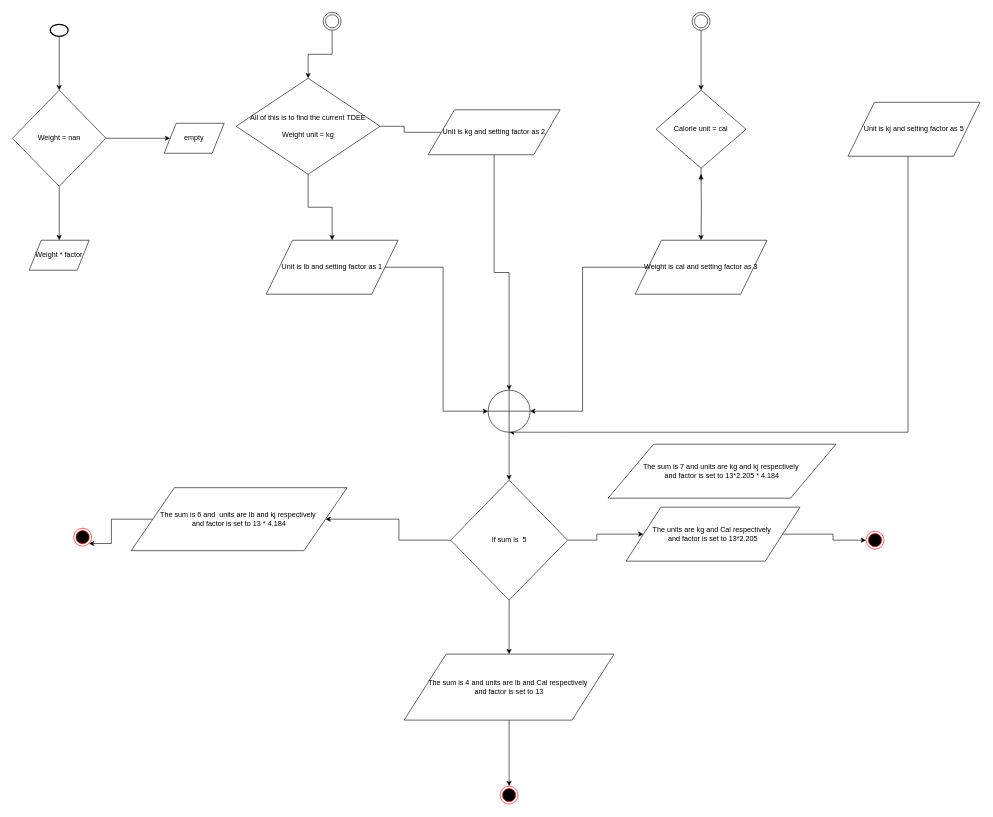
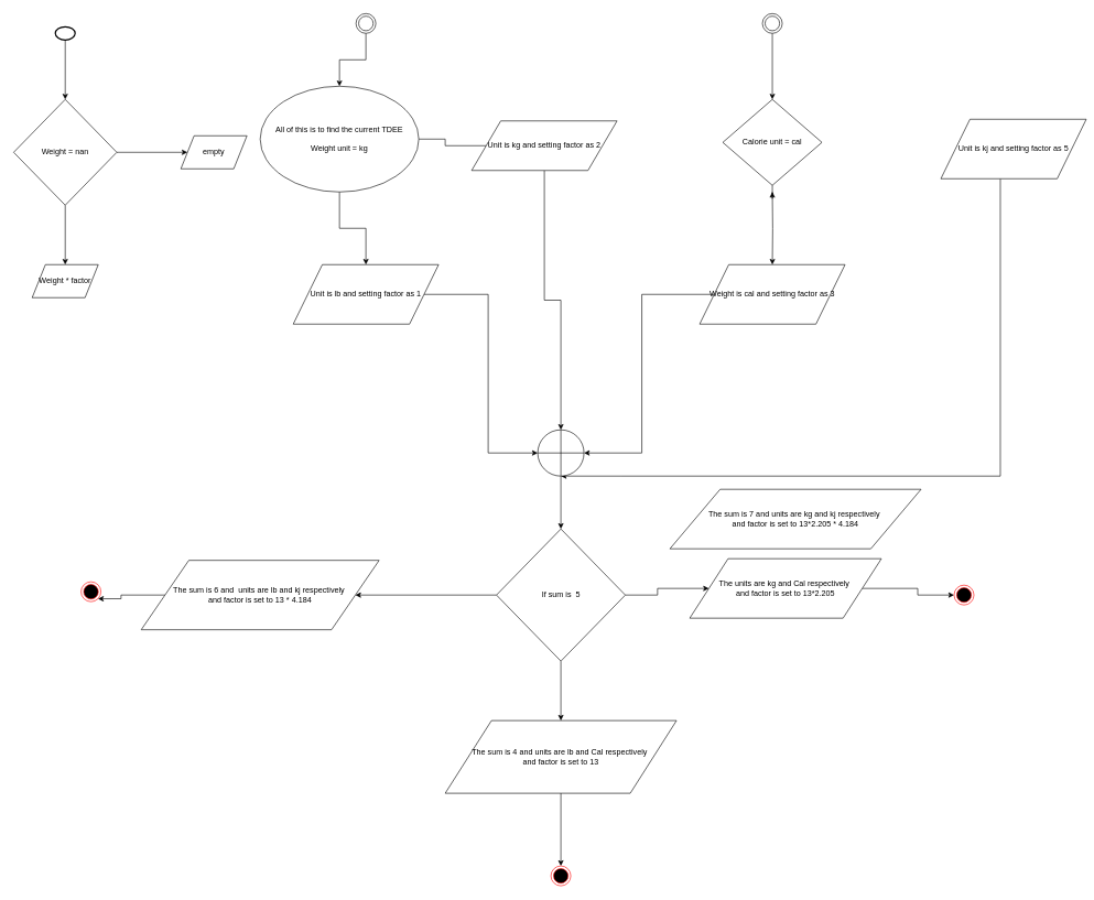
- <mxCell id="11" value="All of this is to find the current TDEE&lt;br&gt;&lt;br&gt;Weight unit = kg" style="rhombus;whiteSpace=wrap;html=1;" parent="1" vertex="1"><mxGeometry x="393" y="130" width="240" height="160" as="geometry" /></mxCell>
+ <mxCell id="11" value="All of this is to find the current TDEE&lt;br&gt;&lt;br&gt;Weight unit = kg" style="ellipse;whiteSpace=wrap;html=1;" parent="1" vertex="1"><mxGeometry x="393" y="130" width="240" height="160" as="geometry" /></mxCell>
- <mxCell id="26" value="Unit is kj and setting factor as 5" style="shape=parallelogram;perimeter=parallelogramPerimeter;whiteSpace=wrap;html=1;dashed=0;fontStyle=0" parent="1" vertex="1"><mxGeometry x="1413" y="170" width="220" height="90" as="geometry" /></mxCell>
+ <mxCell id="26" value="Unit is kj and setting factor as 5" style="shape=parallelogram;perimeter=parallelogramPerimeter;whiteSpace=wrap;html=1;dashed=0;fontStyle=0" parent="1" vertex="1"><mxGeometry x="1423" y="180" width="220" height="90" as="geometry" /></mxCell>
- <mxCell id="39" value="The sum is 6 and &amp;nbsp;units are lb and kj respectively&amp;nbsp;&lt;br&gt;and factor is set to 13 * 4.184" style="shape=parallelogram;perimeter=parallelogramPerimeter;whiteSpace=wrap;html=1;dashed=0;" parent="1" vertex="1"><mxGeometry x="218" y="812.5" width="360" height="105" as="geometry" /></mxCell>
+ <mxCell id="39" value="The sum is 6 and &amp;nbsp;units are lb and kj respectively&amp;nbsp;&lt;br&gt;and factor is set to 13 * 4.184" style="shape=parallelogram;perimeter=parallelogramPerimeter;whiteSpace=wrap;html=1;dashed=0;" parent="1" vertex="1"><mxGeometry x="213" y="847.5" width="360" height="105" as="geometry" /></mxCell>
